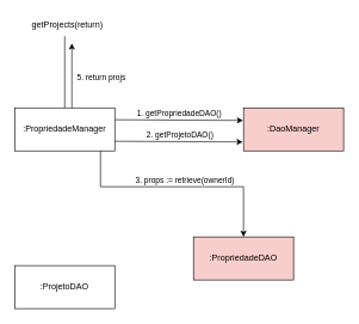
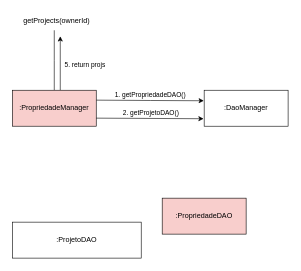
- <mxCell id="10" value="getProjects(return)" style="text;html=1;strokeColor=none;fillColor=none;align=center;verticalAlign=middle;whiteSpace=wrap;rounded=0;" parent="1" vertex="1"><mxGeometry x="24" y="20" width="140" height="30" as="geometry" /></mxCell>
+ <mxCell id="10" value="getProjects(ownerId)" style="text;html=1;strokeColor=none;fillColor=none;align=center;verticalAlign=middle;whiteSpace=wrap;rounded=0;" parent="1" vertex="1"><mxGeometry x="24" y="20" width="140" height="30" as="geometry" /></mxCell>
- <mxCell id="9" value=":PropriedadeManager" style="rounded=0;whiteSpace=wrap;html=1;" parent="1" vertex="1"><mxGeometry x="20" y="150" width="140" height="60" as="geometry" /></mxCell>
+ <mxCell id="9" value=":PropriedadeManager" style="rounded=0;whiteSpace=wrap;html=1;fillColor=#f8cecc;" parent="1" vertex="1"><mxGeometry x="20" y="150" width="140" height="60" as="geometry" /></mxCell>
- <mxCell id="11" value=":DaoManager" style="rounded=0;whiteSpace=wrap;html=1;fillColor=#f8cecc;" vertex="1" parent="1"><mxGeometry x="340" y="150" width="140" height="60" as="geometry" /></mxCell>
+ <mxCell id="11" value=":DaoManager" style="rounded=0;whiteSpace=wrap;html=1;" vertex="1" parent="1"><mxGeometry x="340" y="150" width="140" height="60" as="geometry" /></mxCell>
- <mxCell id="5" style="edgeStyle=orthogonalEdgeStyle;rounded=0;orthogonalLoop=1;jettySize=auto;html=1;" edge="1" parent="1" source="9" target="14"><mxGeometry relative="1" as="geometry"><Array as="points"><mxPoint x="140" y="260" /><mxPoint x="340" y="260" /></Array></mxGeometry></mxCell>
- <mxCell id="6" value="3. props := retrieve(ownerId)" style="edgeLabel;html=1;align=center;verticalAlign=middle;resizable=0;points=[];" vertex="1" connectable="0" parent="5"><mxGeometry x="0.046" y="1" relative="1" as="geometry"><mxPoint y="-9" as="offset" /></mxGeometry></mxCell>
- <mxCell id="15" value=":ProjetoDAO" style="rounded=0;whiteSpace=wrap;html=1;" vertex="1" parent="1"><mxGeometry x="20" y="370" width="140" height="60" as="geometry" /></mxCell>
+ <mxCell id="15" value=":ProjetoDAO" style="rounded=0;whiteSpace=wrap;html=1;" vertex="1" parent="1"><mxGeometry x="20" y="370" width="215" height="60" as="geometry" /></mxCell>
